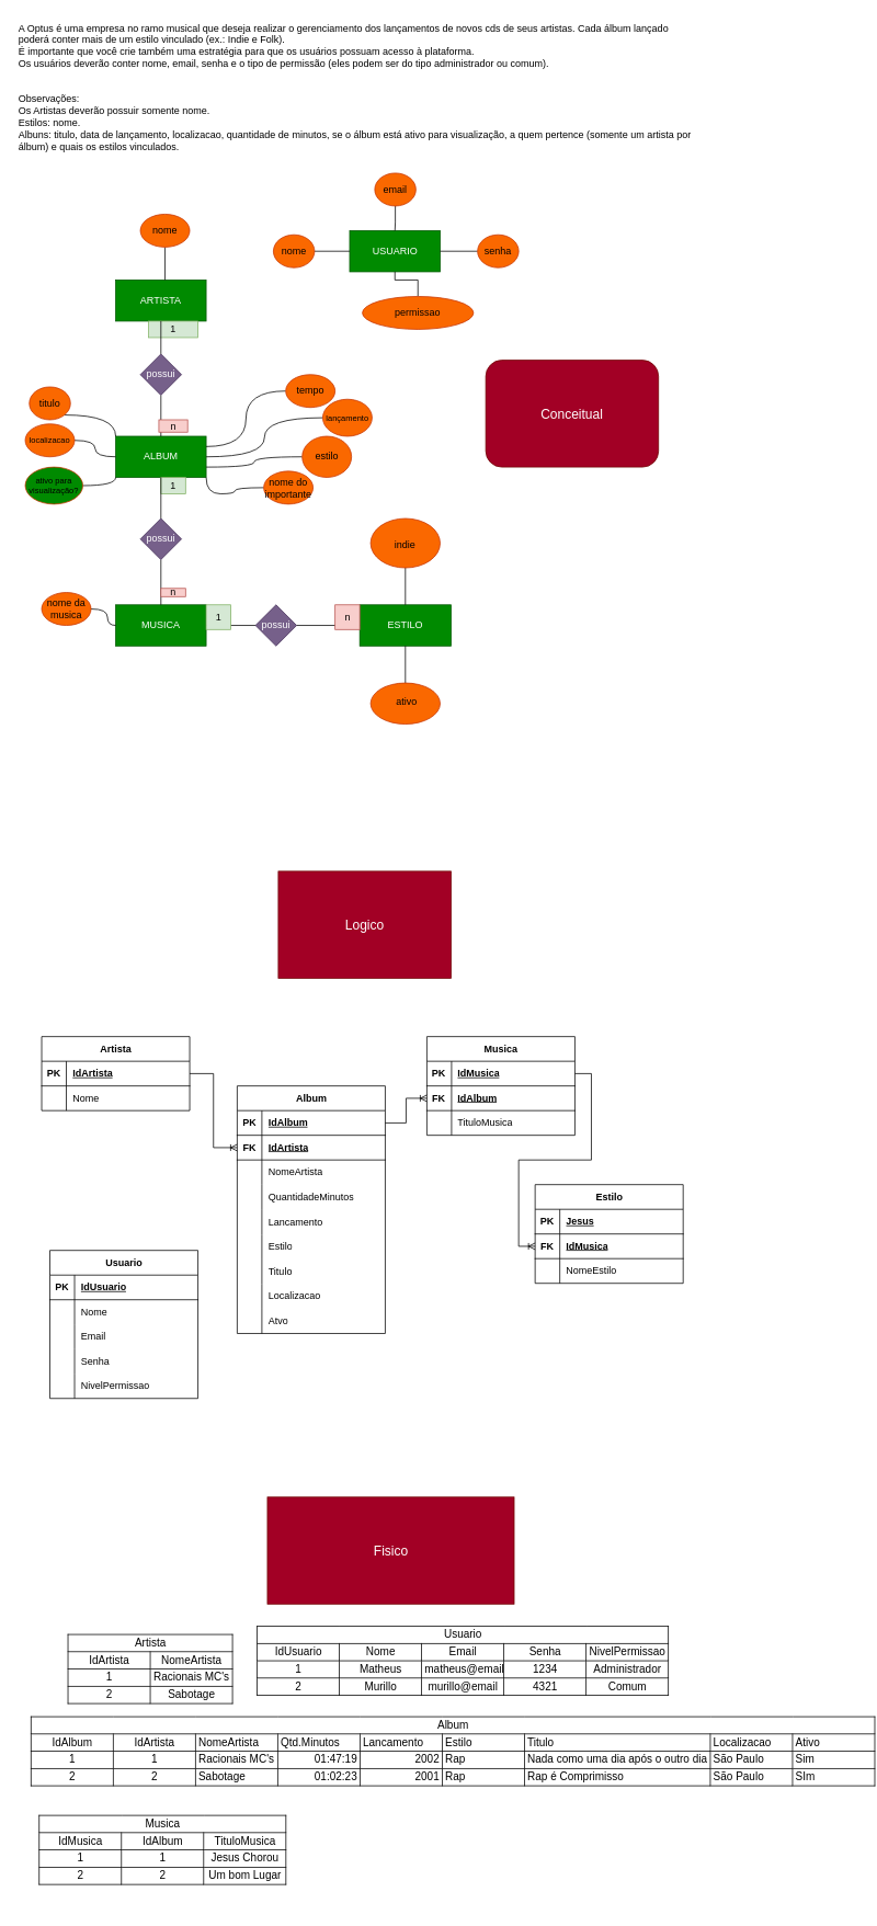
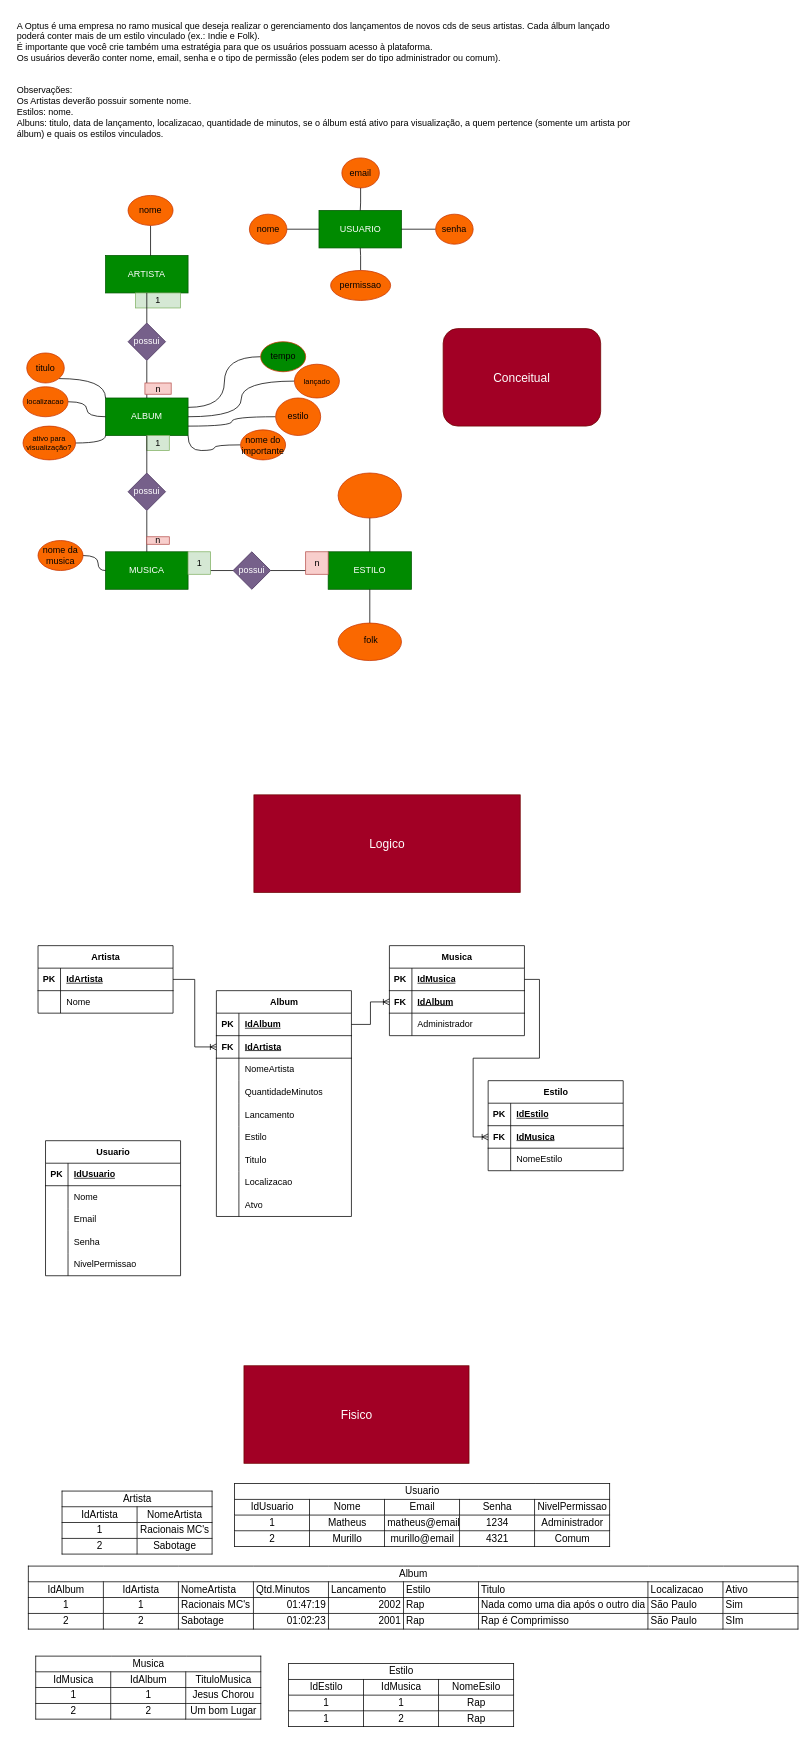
- <mxCell id="128" value="permissao" style="ellipse;whiteSpace=wrap;html=1;verticalAlign=middle;labelPosition=center;verticalLabelPosition=middle;align=center;fillColor=#fa6800;fontColor=#000000;strokeColor=#C73500;" parent="1" vertex="1"><mxGeometry x="440" y="360" width="135" height="40" as="geometry" /></mxCell>
+ <mxCell id="128" value="permissao" style="ellipse;whiteSpace=wrap;html=1;verticalAlign=middle;labelPosition=center;verticalLabelPosition=middle;align=center;fillColor=#fa6800;fontColor=#000000;strokeColor=#C73500;" parent="1" vertex="1"><mxGeometry x="440" y="360" width="80" height="40" as="geometry" /></mxCell>
- <mxCell id="37" value="tempo" style="ellipse;whiteSpace=wrap;html=1;fillColor=#fa6800;fontColor=#000000;strokeColor=#C73500;" parent="1" vertex="1"><mxGeometry x="346.75" y="455" width="60" height="40" as="geometry" /></mxCell>
+ <mxCell id="37" value="tempo" style="ellipse;whiteSpace=wrap;html=1;fillColor=#008a00;fontColor=#000000;strokeColor=#C73500;" parent="1" vertex="1"><mxGeometry x="346.75" y="455" width="60" height="40" as="geometry" /></mxCell>
- <mxCell id="39" value="lançamento" style="ellipse;whiteSpace=wrap;html=1;fontSize=10;fillColor=#fa6800;fontColor=#000000;strokeColor=#C73500;" parent="1" vertex="1"><mxGeometry x="391.75" y="485" width="60" height="45" as="geometry" /></mxCell>
+ <mxCell id="39" value="lançado" style="ellipse;whiteSpace=wrap;html=1;fontSize=10;fillColor=#fa6800;fontColor=#000000;strokeColor=#C73500;" parent="1" vertex="1"><mxGeometry x="391.75" y="485" width="60" height="45" as="geometry" /></mxCell>
- <mxCell id="26" value="ativo para visualização?" style="ellipse;whiteSpace=wrap;html=1;fontSize=10;fillColor=#008a00;fontColor=#000000;strokeColor=#C73500;" parent="1" vertex="1"><mxGeometry x="30" y="567.5" width="70" height="45" as="geometry" /></mxCell>
+ <mxCell id="26" value="ativo para visualização?" style="ellipse;whiteSpace=wrap;html=1;fontSize=10;fillColor=#fa6800;fontColor=#000000;strokeColor=#C73500;" parent="1" vertex="1"><mxGeometry x="30" y="567.5" width="70" height="45" as="geometry" /></mxCell>
- <mxCell id="45" value="&lt;br style=&quot;border-color: var(--border-color);&quot;&gt;indie" style="text;html=1;strokeColor=none;fillColor=none;align=center;verticalAlign=middle;whiteSpace=wrap;rounded=0;" parent="1" vertex="1"><mxGeometry x="466.13" y="642.5" width="52.25" height="25" as="geometry" /></mxCell>
- <mxCell id="44" value="&lt;br style=&quot;border-color: var(--border-color);&quot;&gt;ativo" style="text;html=1;strokeColor=none;fillColor=none;align=center;verticalAlign=middle;whiteSpace=wrap;rounded=0;" parent="1" vertex="1"><mxGeometry x="467.75" y="830" width="52.25" height="30" as="geometry" /></mxCell>
+ <mxCell id="44" value="&lt;br style=&quot;border-color: var(--border-color);&quot;&gt;folk" style="text;html=1;strokeColor=none;fillColor=none;align=center;verticalAlign=middle;whiteSpace=wrap;rounded=0;" parent="1" vertex="1"><mxGeometry x="467.75" y="830" width="52.25" height="30" as="geometry" /></mxCell>
- <mxCell id="47" value="Logico" style="html=1;whiteSpace=wrap;fillColor=#a20025;fontColor=#ffffff;strokeColor=#6F0000;fontSize=16;" parent="1" vertex="1"><mxGeometry x="337.75" y="1059" width="210" height="130" as="geometry" /></mxCell>
+ <mxCell id="47" value="Logico" style="html=1;whiteSpace=wrap;fillColor=#a20025;fontColor=#ffffff;strokeColor=#6F0000;fontSize=16;" parent="1" vertex="1"><mxGeometry x="337.75" y="1059" width="355" height="130" as="geometry" /></mxCell>
- <mxCell id="94" value="TituloMusica" style="shape=partialRectangle;connectable=0;fillColor=none;top=0;left=0;bottom=0;right=0;align=left;spacingLeft=6;overflow=hidden;whiteSpace=wrap;html=1;" parent="92" vertex="1"><mxGeometry x="30" width="150" height="30" as="geometry"><mxRectangle width="150" height="30" as="alternateBounds" /></mxGeometry></mxCell>
+ <mxCell id="94" value="Administrador" style="shape=partialRectangle;connectable=0;fillColor=none;top=0;left=0;bottom=0;right=0;align=left;spacingLeft=6;overflow=hidden;whiteSpace=wrap;html=1;" parent="92" vertex="1"><mxGeometry x="30" width="150" height="30" as="geometry"><mxRectangle width="150" height="30" as="alternateBounds" /></mxGeometry></mxCell>
- <mxCell id="98" value="Jesus" style="shape=partialRectangle;connectable=0;fillColor=none;top=0;left=0;bottom=0;right=0;align=left;spacingLeft=6;fontStyle=5;overflow=hidden;whiteSpace=wrap;html=1;" parent="96" vertex="1"><mxGeometry x="30" width="150" height="30" as="geometry"><mxRectangle width="150" height="30" as="alternateBounds" /></mxGeometry></mxCell>
+ <mxCell id="98" value="IdEstilo" style="shape=partialRectangle;connectable=0;fillColor=none;top=0;left=0;bottom=0;right=0;align=left;spacingLeft=6;fontStyle=5;overflow=hidden;whiteSpace=wrap;html=1;" parent="96" vertex="1"><mxGeometry x="30" width="150" height="30" as="geometry"><mxRectangle width="150" height="30" as="alternateBounds" /></mxGeometry></mxCell>
+ <mxCell id="136" value="&lt;table xmlns=&quot;http://www.w3.org/1999/xhtml&quot; cellspacing=&quot;0&quot; cellpadding=&quot;0&quot; dir=&quot;ltr&quot; border=&quot;1&quot; style=&quot;table-layout:fixed;font-size:10pt;font-family:Arial;width:0px;border-collapse:collapse;border:none&quot;&gt;&lt;colgroup&gt;&lt;col width=&quot;100&quot;&gt;&lt;col width=&quot;100&quot;&gt;&lt;col width=&quot;100&quot;&gt;&lt;/colgroup&gt;&lt;tbody&gt;&lt;tr style=&quot;height:21px;&quot;&gt;&lt;td style=&quot;border-top:1px solid #000000;border-right:1px solid #000000;border-bottom:1px solid #000000;border-left:1px solid #000000;overflow:hidden;padding:2px 3px 2px 3px;vertical-align:bottom;text-align:center;&quot; rowspan=&quot;1&quot; colspan=&quot;3&quot; data-sheets-value=&quot;{&amp;quot;1&amp;quot;:2,&amp;quot;2&amp;quot;:&amp;quot;Estilo&amp;quot;}&quot;&gt;Estilo&lt;/td&gt;&lt;/tr&gt;&lt;tr style=&quot;height:21px;&quot;&gt;&lt;td style=&quot;border-right:1px solid #000000;border-bottom:1px solid #000000;border-left:1px solid #000000;overflow:hidden;padding:2px 3px 2px 3px;vertical-align:bottom;text-align:center;&quot; data-sheets-value=&quot;{&amp;quot;1&amp;quot;:2,&amp;quot;2&amp;quot;:&amp;quot;IdEstilo&amp;quot;}&quot;&gt;IdEstilo&lt;/td&gt;&lt;td style=&quot;border-right:1px solid #000000;border-bottom:1px solid #000000;overflow:hidden;padding:2px 3px 2px 3px;vertical-align:bottom;text-align:center;&quot; data-sheets-value=&quot;{&amp;quot;1&amp;quot;:2,&amp;quot;2&amp;quot;:&amp;quot;IdMusica&amp;quot;}&quot;&gt;IdMusica&lt;/td&gt;&lt;td style=&quot;border-right:1px solid #000000;border-bottom:1px solid #000000;overflow:hidden;padding:2px 3px 2px 3px;vertical-align:bottom;text-align:center;&quot; data-sheets-value=&quot;{&amp;quot;1&amp;quot;:2,&amp;quot;2&amp;quot;:&amp;quot;NomeEsilo&amp;quot;}&quot;&gt;NomeEsilo&lt;/td&gt;&lt;/tr&gt;&lt;tr style=&quot;height:21px;&quot;&gt;&lt;td style=&quot;border-right:1px solid #000000;border-bottom:1px solid #000000;border-left:1px solid #000000;overflow:hidden;padding:2px 3px 2px 3px;vertical-align:bottom;text-align:center;&quot; data-sheets-value=&quot;{&amp;quot;1&amp;quot;:3,&amp;quot;3&amp;quot;:1}&quot;&gt;1&lt;/td&gt;&lt;td style=&quot;border-right:1px solid #000000;border-bottom:1px solid #000000;overflow:hidden;padding:2px 3px 2px 3px;vertical-align:bottom;text-align:center;&quot; data-sheets-value=&quot;{&amp;quot;1&amp;quot;:3,&amp;quot;3&amp;quot;:1}&quot;&gt;1&lt;/td&gt;&lt;td style=&quot;border-right:1px solid #000000;border-bottom:1px solid #000000;overflow:hidden;padding:2px 3px 2px 3px;vertical-align:bottom;text-align:center;&quot; data-sheets-value=&quot;{&amp;quot;1&amp;quot;:2,&amp;quot;2&amp;quot;:&amp;quot;Rap&amp;quot;}&quot;&gt;Rap&lt;/td&gt;&lt;/tr&gt;&lt;tr style=&quot;height:21px;&quot;&gt;&lt;td style=&quot;border-right:1px solid #000000;border-bottom:1px solid #000000;border-left:1px solid #000000;overflow:hidden;padding:2px 3px 2px 3px;vertical-align:bottom;text-align:center;&quot; data-sheets-value=&quot;{&amp;quot;1&amp;quot;:3,&amp;quot;3&amp;quot;:1}&quot;&gt;1&lt;/td&gt;&lt;td style=&quot;border-right:1px solid #000000;border-bottom:1px solid #000000;overflow:hidden;padding:2px 3px 2px 3px;vertical-align:bottom;text-align:center;&quot; data-sheets-value=&quot;{&amp;quot;1&amp;quot;:3,&amp;quot;3&amp;quot;:2}&quot;&gt;2&lt;/td&gt;&lt;td style=&quot;border-right:1px solid #000000;border-bottom:1px solid #000000;overflow:hidden;padding:2px 3px 2px 3px;vertical-align:bottom;text-align:center;&quot; data-sheets-value=&quot;{&amp;quot;1&amp;quot;:2,&amp;quot;2&amp;quot;:&amp;quot;Rap&amp;quot;}&quot;&gt;Rap&lt;/td&gt;&lt;/tr&gt;&lt;/tbody&gt;&lt;/table&gt;" style="text;whiteSpace=wrap;html=1;" vertex="1" parent="1"><mxGeometry x="381.75" y="2210" width="330" height="110" as="geometry" /></mxCell>
